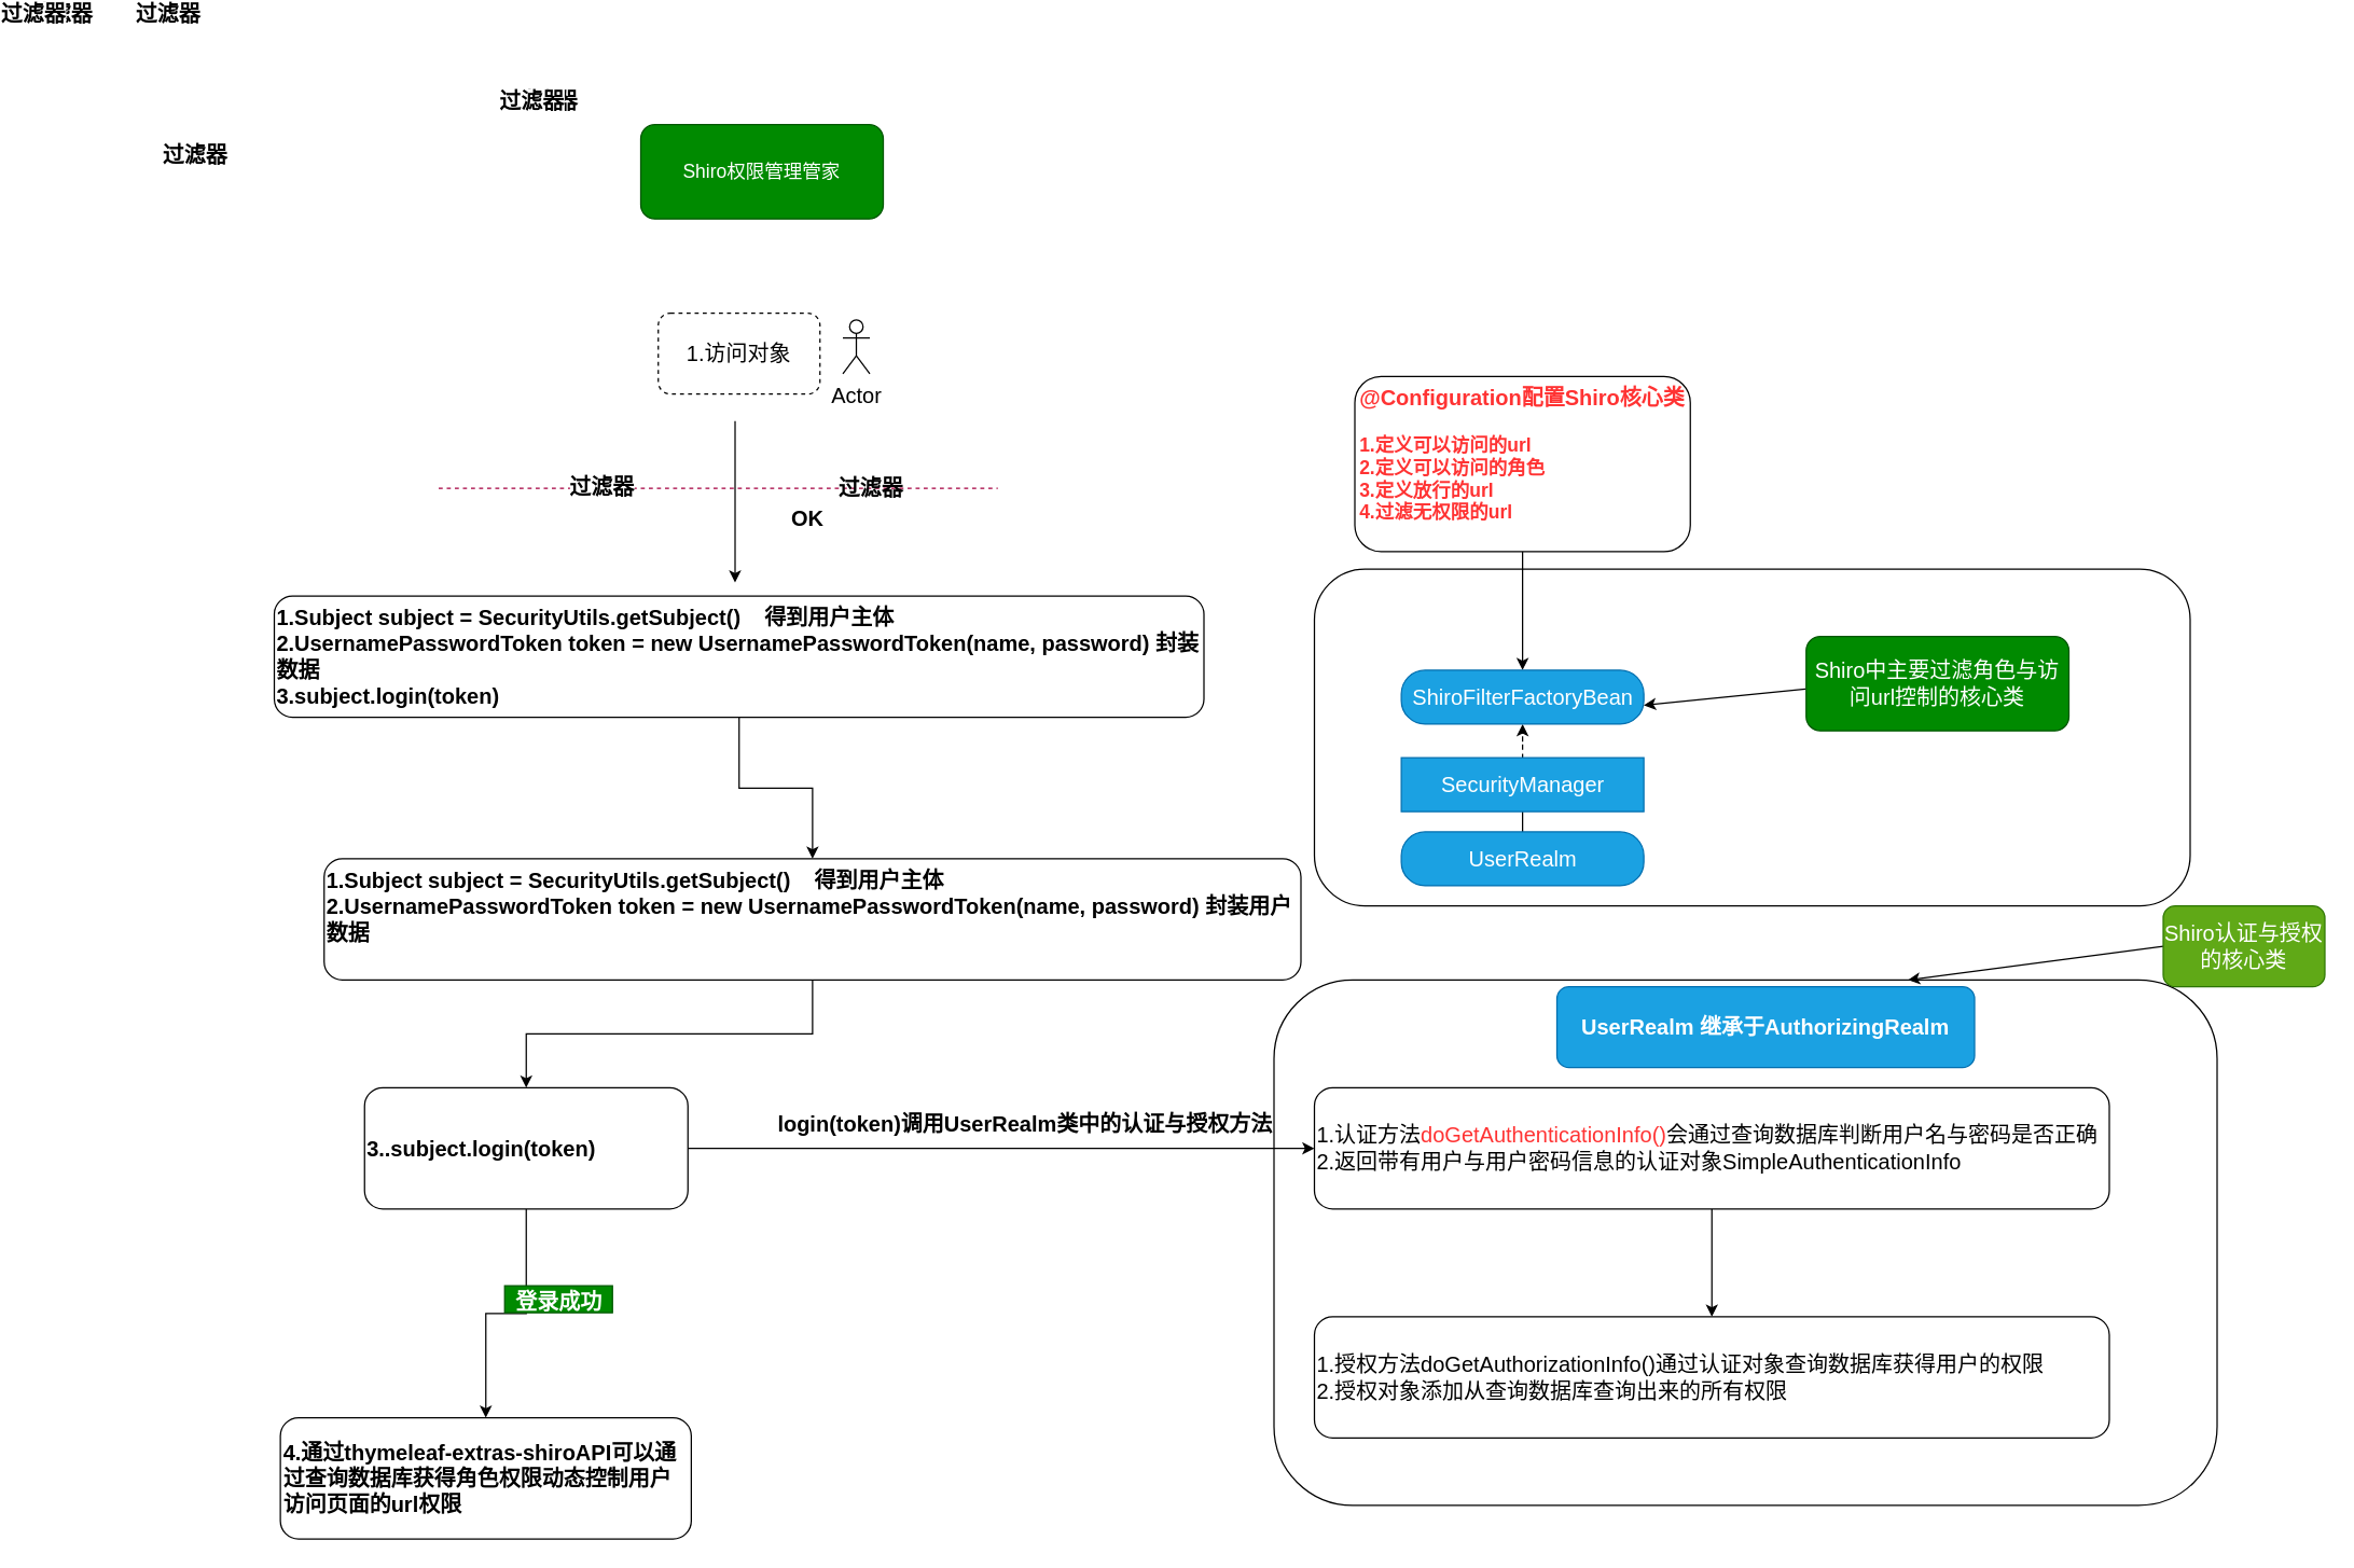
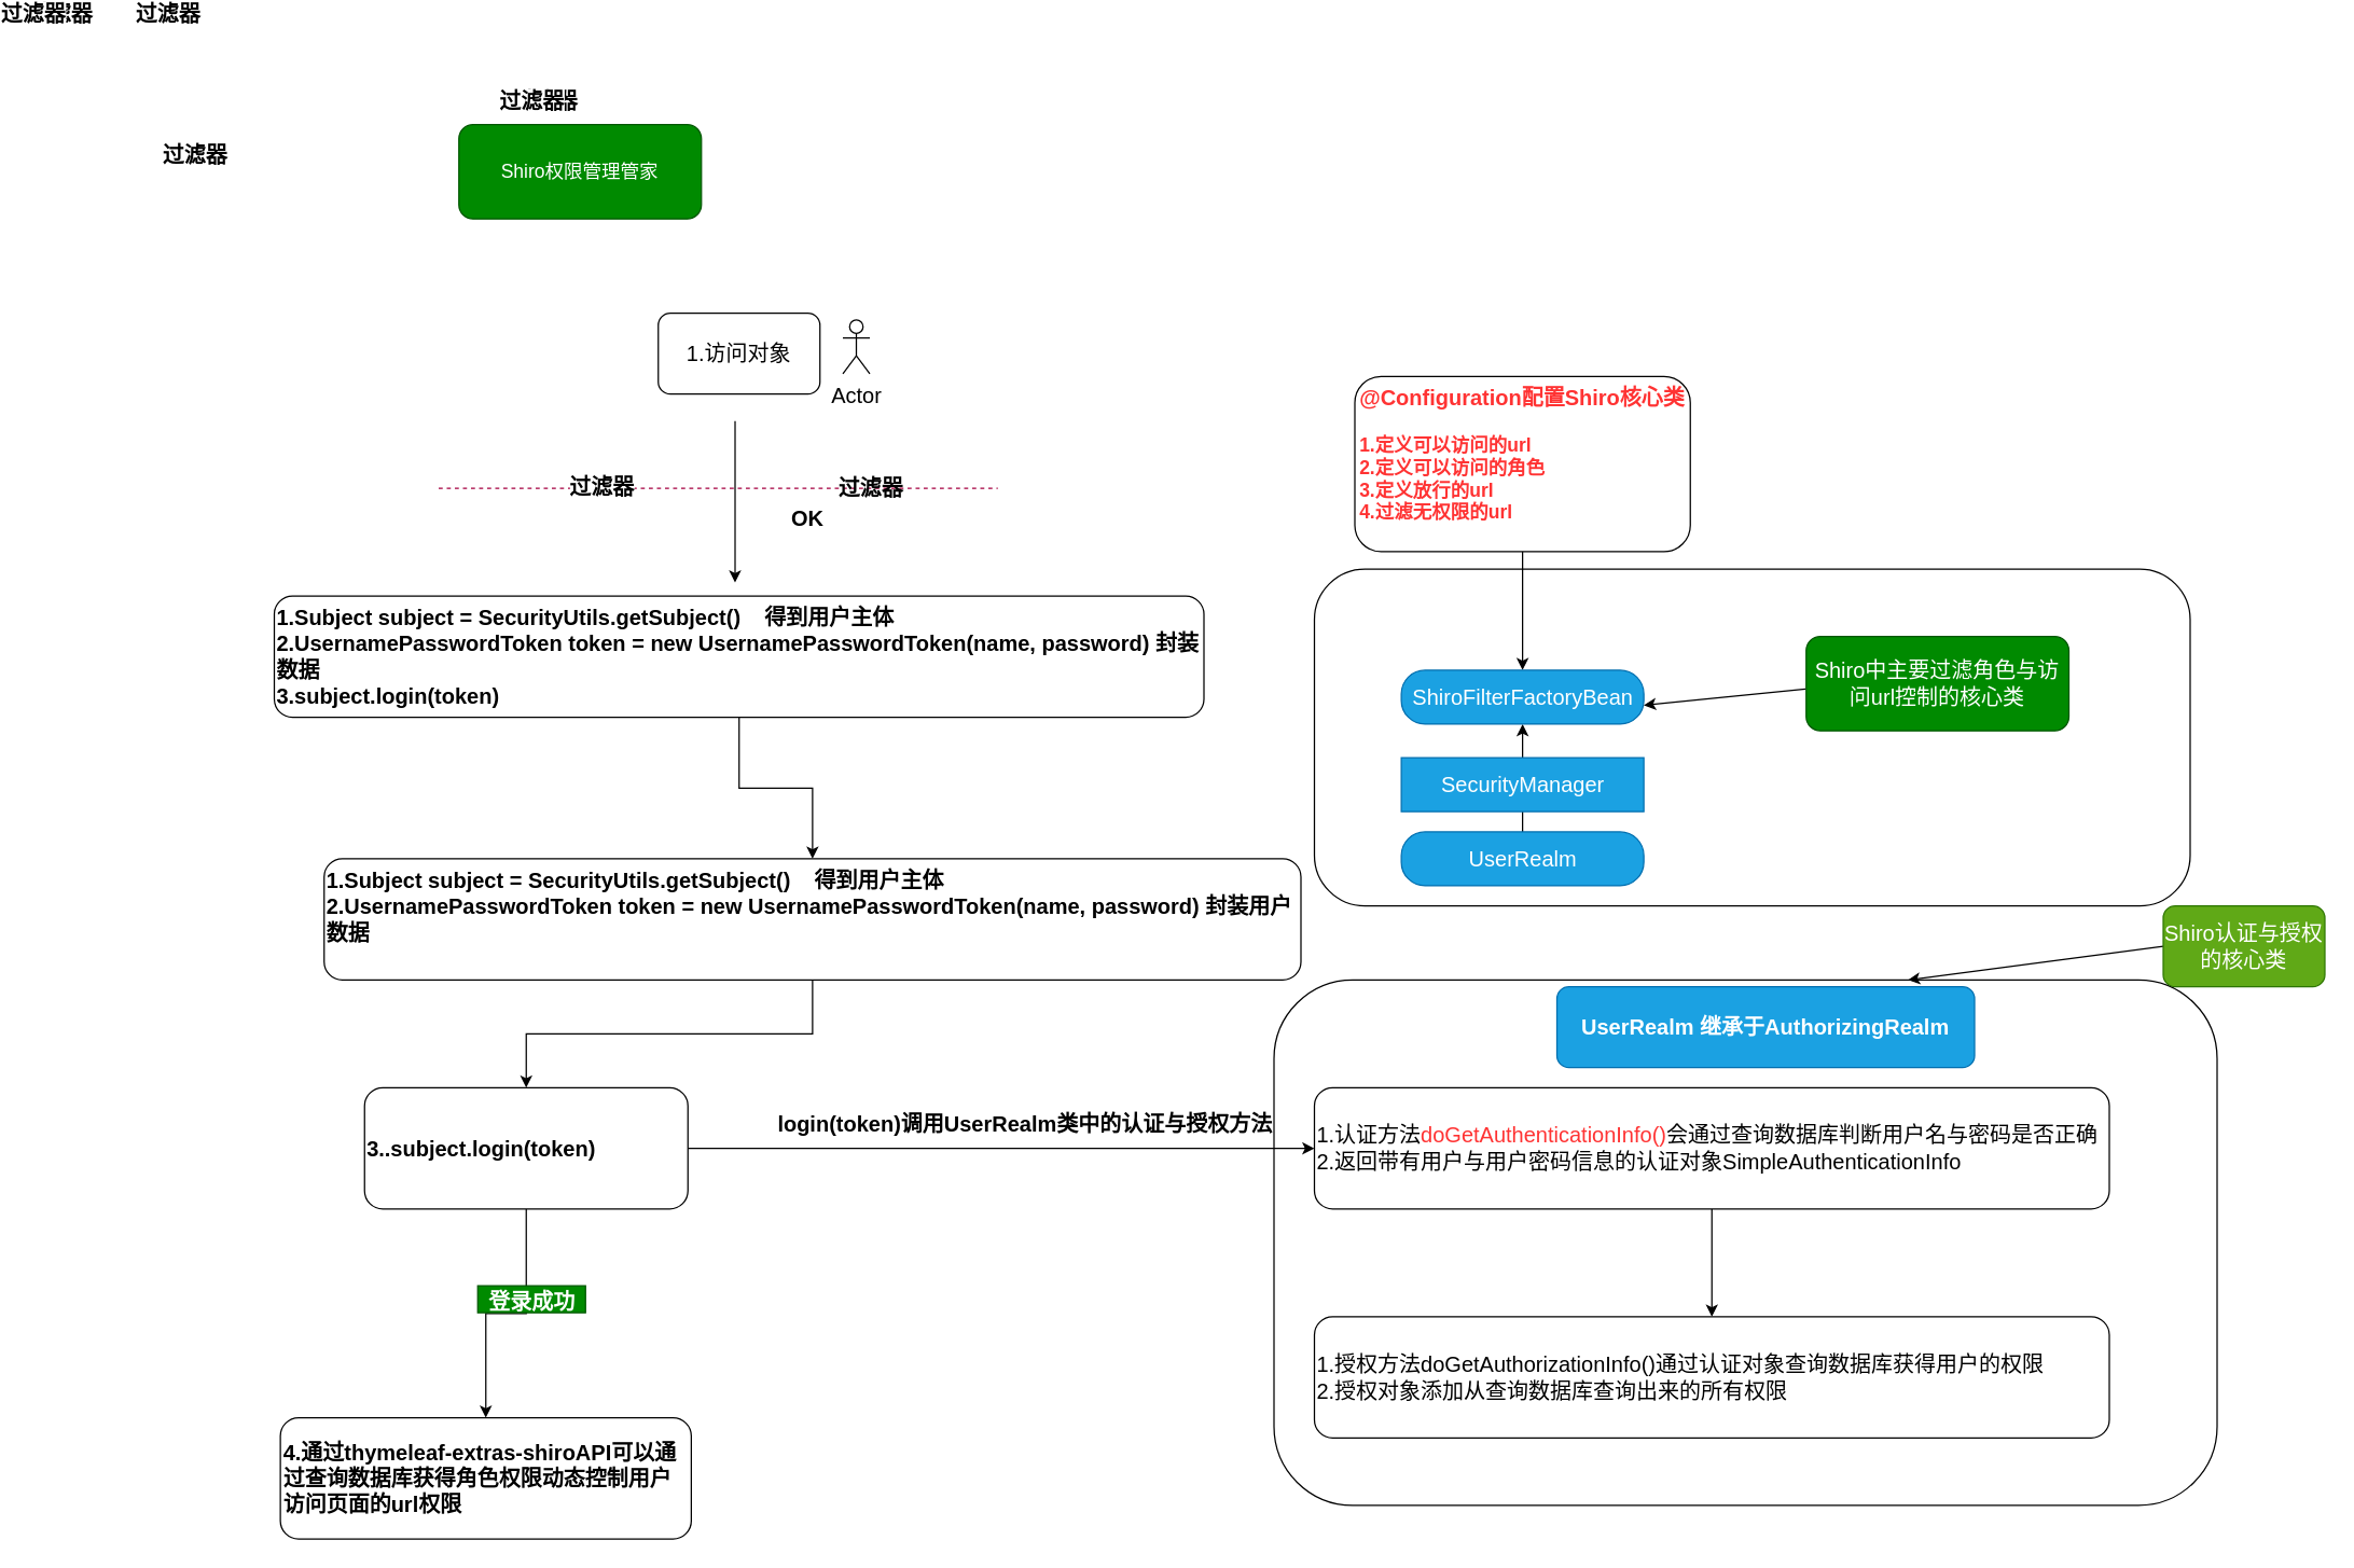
- <mxCell id="4" value="Shiro权限管理管家" style="rounded=1;whiteSpace=wrap;html=1;fontSize=14;fillColor=#008a00;strokeColor=#005700;fontColor=#ffffff;" vertex="1" parent="1"><mxGeometry x="292" y="20" width="180" height="70" as="geometry" /></mxCell>
+ <mxCell id="4" value="Shiro权限管理管家" style="rounded=1;whiteSpace=wrap;html=1;fontSize=14;fillColor=#008a00;strokeColor=#005700;fontColor=#ffffff;" vertex="1" parent="1"><mxGeometry x="157" y="20" width="180" height="70" as="geometry" /></mxCell>
- <mxCell id="13" value="1.访问对象" style="rounded=1;whiteSpace=wrap;html=1;fontSize=16;fontColor=#000000;dashed=1;" vertex="1" parent="1"><mxGeometry x="305" y="160" width="120" height="60" as="geometry" /></mxCell>
+ <mxCell id="13" value="1.访问对象" style="rounded=1;whiteSpace=wrap;html=1;fontSize=16;fontColor=#000000;" vertex="1" parent="1"><mxGeometry x="305" y="160" width="120" height="60" as="geometry" /></mxCell>
- <mxCell id="39" value="" style="edgeStyle=orthogonalEdgeStyle;rounded=0;orthogonalLoop=1;jettySize=auto;html=1;fontSize=16;fontColor=#000000;dashed=1;" edge="1" parent="1" source="40" target="41"><mxGeometry relative="1" as="geometry" /></mxCell>
+ <mxCell id="39" value="" style="edgeStyle=orthogonalEdgeStyle;rounded=0;orthogonalLoop=1;jettySize=auto;html=1;fontSize=16;fontColor=#000000;" edge="1" parent="1" source="40" target="41"><mxGeometry relative="1" as="geometry" /></mxCell>
- <mxCell id="33" value="&lt;b&gt;登录成功&lt;/b&gt;" style="text;html=1;resizable=0;points=[];autosize=1;align=center;verticalAlign=top;spacingTop=-4;fontSize=16;fontColor=#ffffff;fillColor=#008a00;strokeColor=#005700;" vertex="1" parent="1"><mxGeometry x="191" y="882" width="80" height="20" as="geometry" /></mxCell>
+ <mxCell id="33" value="&lt;b&gt;登录成功&lt;/b&gt;" style="text;html=1;resizable=0;points=[];autosize=1;align=center;verticalAlign=top;spacingTop=-4;fontSize=16;fontColor=#ffffff;fillColor=#008a00;strokeColor=#005700;" vertex="1" parent="1"><mxGeometry x="171" y="882" width="80" height="20" as="geometry" /></mxCell>
